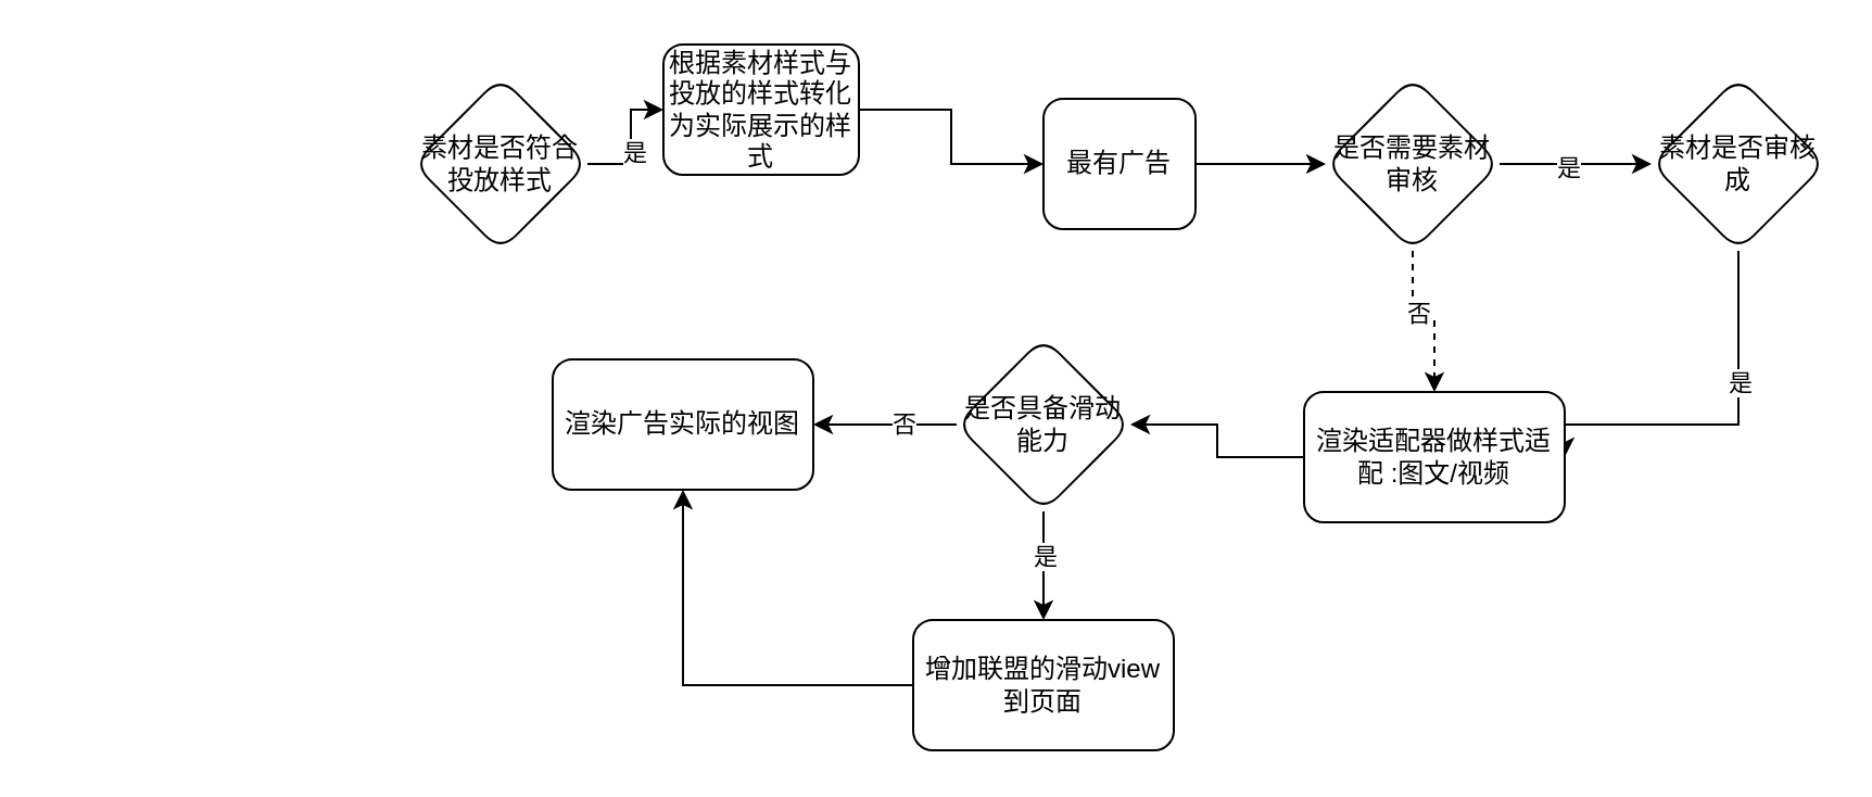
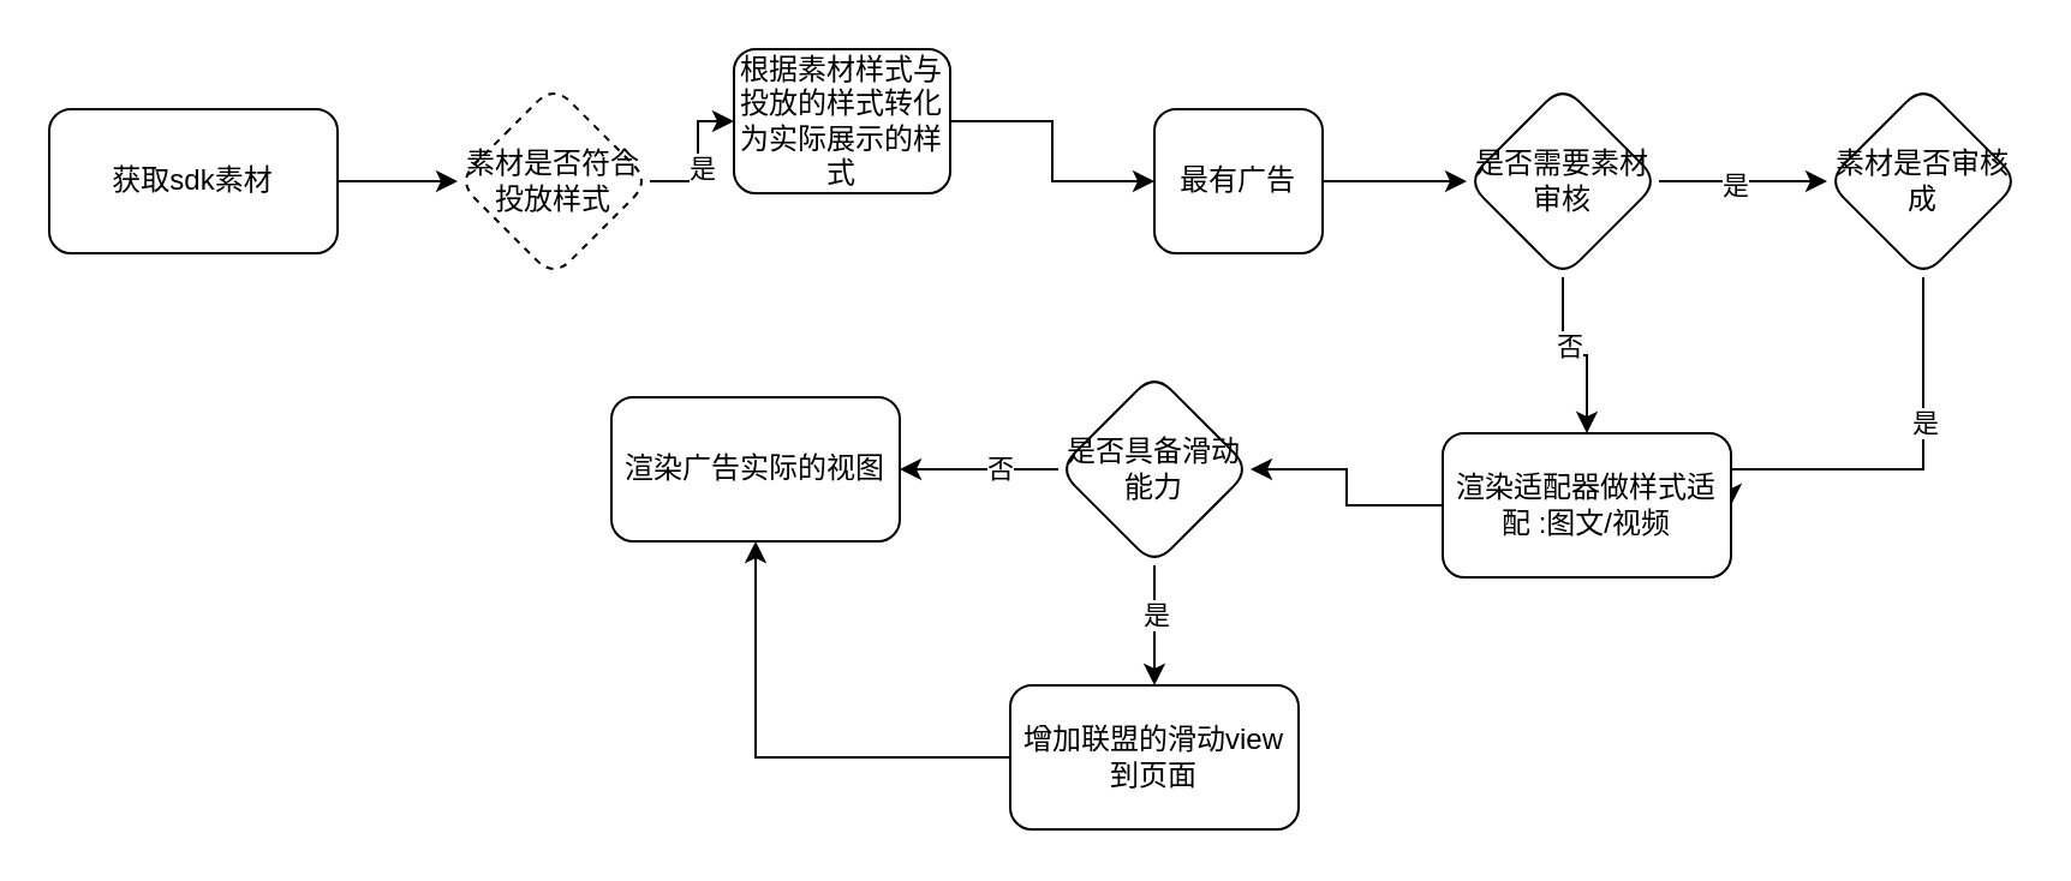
+ <mxCell id="3" value="获取sdk素材" style="rounded=1;whiteSpace=wrap;html=1;" vertex="1" parent="1"><mxGeometry x="20" y="45" width="120" height="60" as="geometry" /></mxCell>
+ <mxCell id="2" value="" style="edgeStyle=orthogonalEdgeStyle;rounded=0;orthogonalLoop=1;jettySize=auto;html=1;" edge="1" parent="1" source="3" target="6"><mxGeometry relative="1" as="geometry" /></mxCell>
- <mxCell id="6" value="素材是否符合投放样式" style="rhombus;whiteSpace=wrap;html=1;rounded=1;" vertex="1" parent="1"><mxGeometry x="190" y="35" width="80" height="80" as="geometry" /></mxCell>
+ <mxCell id="6" value="素材是否符合投放样式" style="rhombus;whiteSpace=wrap;html=1;rounded=1;dashed=1;" vertex="1" parent="1"><mxGeometry x="190" y="35" width="80" height="80" as="geometry" /></mxCell>
- <mxCell id="11" value="" style="edgeStyle=orthogonalEdgeStyle;rounded=0;orthogonalLoop=1;jettySize=auto;html=1;dashed=1;" edge="1" parent="1" source="13" target="20"><mxGeometry relative="1" as="geometry" /></mxCell>
+ <mxCell id="11" value="" style="edgeStyle=orthogonalEdgeStyle;rounded=0;orthogonalLoop=1;jettySize=auto;html=1;" edge="1" parent="1" source="13" target="20"><mxGeometry relative="1" as="geometry" /></mxCell>
